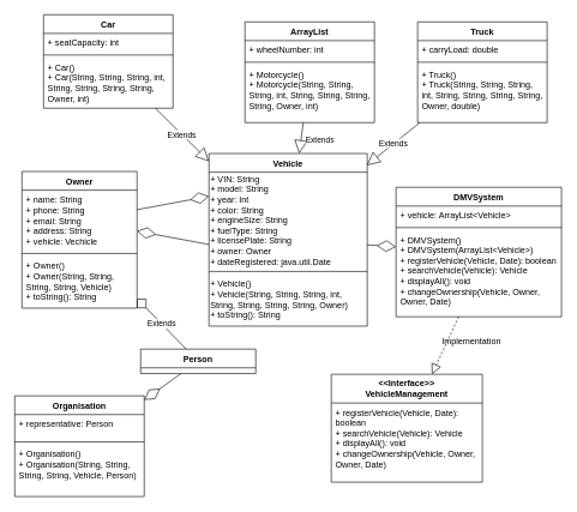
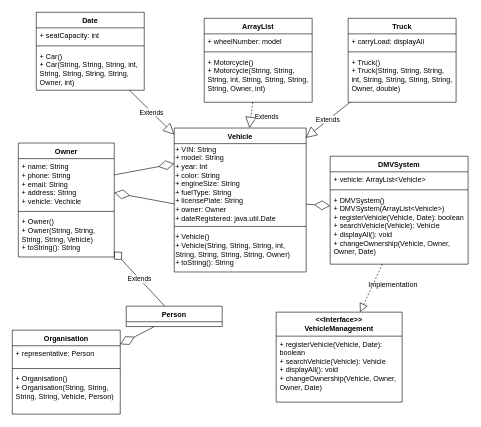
- <mxCell id="14" value="Car" style="swimlane;fontStyle=1;align=center;verticalAlign=top;childLayout=stackLayout;horizontal=1;startSize=26;horizontalStack=0;resizeParent=1;resizeParentMax=0;resizeLast=0;collapsible=1;marginBottom=0;whiteSpace=wrap;html=1;" vertex="1" parent="1"><mxGeometry x="60" y="20" width="180" height="130" as="geometry"><mxRectangle x="620" y="570" width="60" height="30" as="alternateBounds" /></mxGeometry></mxCell>
+ <mxCell id="14" value="Date" style="swimlane;fontStyle=1;align=center;verticalAlign=top;childLayout=stackLayout;horizontal=1;startSize=26;horizontalStack=0;resizeParent=1;resizeParentMax=0;resizeLast=0;collapsible=1;marginBottom=0;whiteSpace=wrap;html=1;" vertex="1" parent="1"><mxGeometry x="60" y="20" width="180" height="130" as="geometry"><mxRectangle x="620" y="570" width="60" height="30" as="alternateBounds" /></mxGeometry></mxCell>
- <mxCell id="11" value="+ wheelNumber: int" style="text;strokeColor=none;fillColor=none;align=left;verticalAlign=top;spacingLeft=4;spacingRight=4;overflow=hidden;rotatable=0;points=[[0,0.5],[1,0.5]];portConstraint=eastwest;whiteSpace=wrap;html=1;" vertex="1" parent="10"><mxGeometry y="26" width="180" height="26" as="geometry" /></mxCell>
+ <mxCell id="11" value="+ wheelNumber: model" style="text;strokeColor=none;fillColor=none;align=left;verticalAlign=top;spacingLeft=4;spacingRight=4;overflow=hidden;rotatable=0;points=[[0,0.5],[1,0.5]];portConstraint=eastwest;whiteSpace=wrap;html=1;" vertex="1" parent="10"><mxGeometry y="26" width="180" height="26" as="geometry" /></mxCell>
- <mxCell id="7" value="+ carryLoad: double" style="text;strokeColor=none;fillColor=none;align=left;verticalAlign=top;spacingLeft=4;spacingRight=4;overflow=hidden;rotatable=0;points=[[0,0.5],[1,0.5]];portConstraint=eastwest;whiteSpace=wrap;html=1;" vertex="1" parent="6"><mxGeometry y="26" width="180" height="26" as="geometry" /></mxCell>
+ <mxCell id="7" value="+ carryLoad: displayAll" style="text;strokeColor=none;fillColor=none;align=left;verticalAlign=top;spacingLeft=4;spacingRight=4;overflow=hidden;rotatable=0;points=[[0,0.5],[1,0.5]];portConstraint=eastwest;whiteSpace=wrap;html=1;" vertex="1" parent="6"><mxGeometry y="26" width="180" height="26" as="geometry" /></mxCell>
- <mxCell id="20" value="Extends" style="endArrow=block;endSize=16;endFill=0;html=1;rounded=0;" edge="1" parent="1" source="10" target="2"><mxGeometry x="-0.018" y="26" width="160" relative="1" as="geometry"><mxPoint x="580" y="390" as="sourcePoint" /><mxPoint x="510" y="600" as="targetPoint" /><mxPoint as="offset" /></mxGeometry></mxCell>
+ <mxCell id="20" value="Extends" style="endArrow=block;endSize=16;endFill=0;html=1;rounded=0;dashed=1;" edge="1" parent="1" source="10" target="2"><mxGeometry x="-0.018" y="26" width="160" relative="1" as="geometry"><mxPoint x="580" y="390" as="sourcePoint" /><mxPoint x="510" y="600" as="targetPoint" /><mxPoint as="offset" /></mxGeometry></mxCell>
- <mxCell id="29" value="Person" style="swimlane;fontStyle=1;align=center;verticalAlign=top;childLayout=stackLayout;horizontal=1;startSize=26;horizontalStack=0;resizeParent=1;resizeParentMax=0;resizeLast=0;collapsible=1;marginBottom=0;whiteSpace=wrap;html=1;" vertex="1" parent="1"><mxGeometry x="195" y="485" width="160" height="34" as="geometry" /></mxCell>
+ <mxCell id="29" value="Person" style="swimlane;fontStyle=1;align=center;verticalAlign=top;childLayout=stackLayout;horizontal=1;startSize=26;horizontalStack=0;resizeParent=1;resizeParentMax=0;resizeLast=0;collapsible=1;marginBottom=0;whiteSpace=wrap;html=1;" vertex="1" parent="1"><mxGeometry x="210" y="510" width="160" height="34" as="geometry" /></mxCell>
